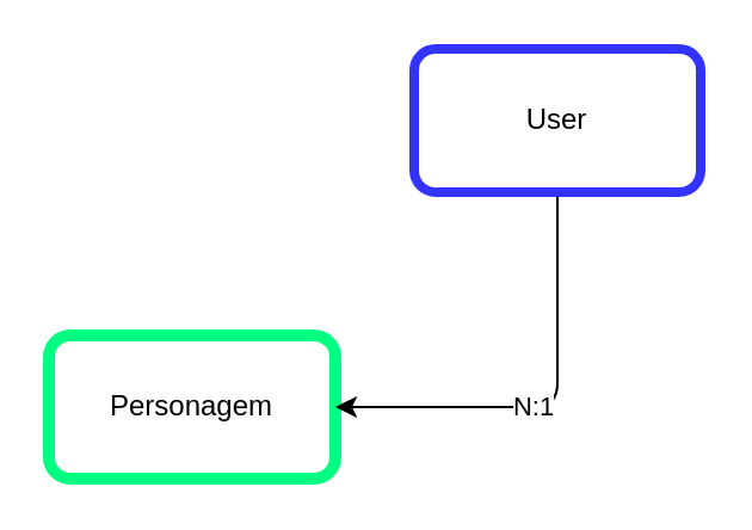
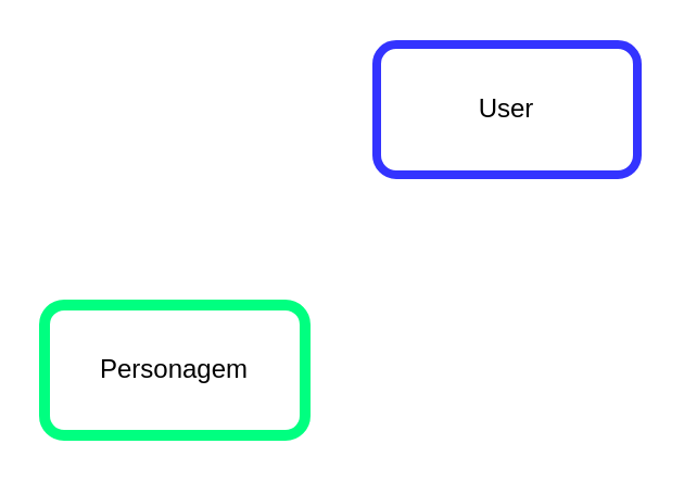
- <mxCell id="3" value="N:1" style="edgeStyle=orthogonalEdgeStyle;html=1;exitX=0.5;exitY=1;exitDx=0;exitDy=0;entryX=1;entryY=0.5;entryDx=0;entryDy=0;" edge="1" parent="1" source="4" target="2"><mxGeometry x="0.092" relative="1" as="geometry"><mxPoint as="offset" /></mxGeometry></mxCell>
